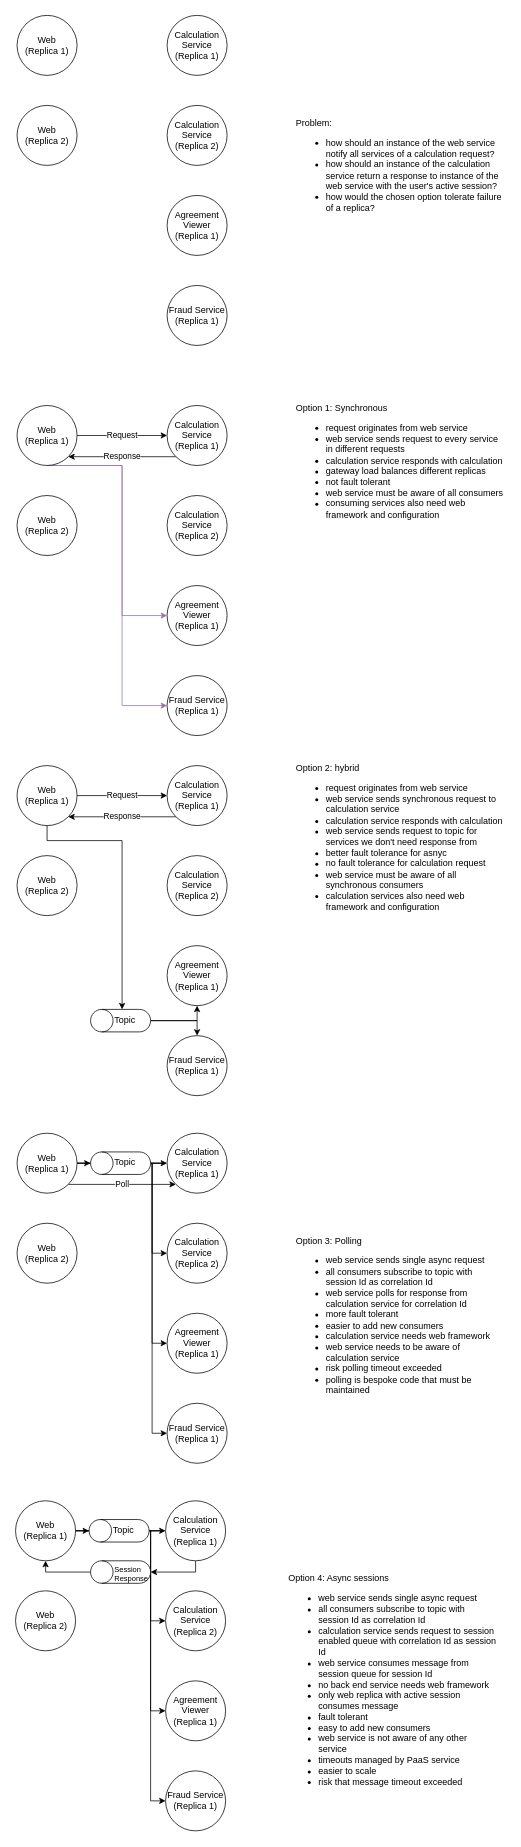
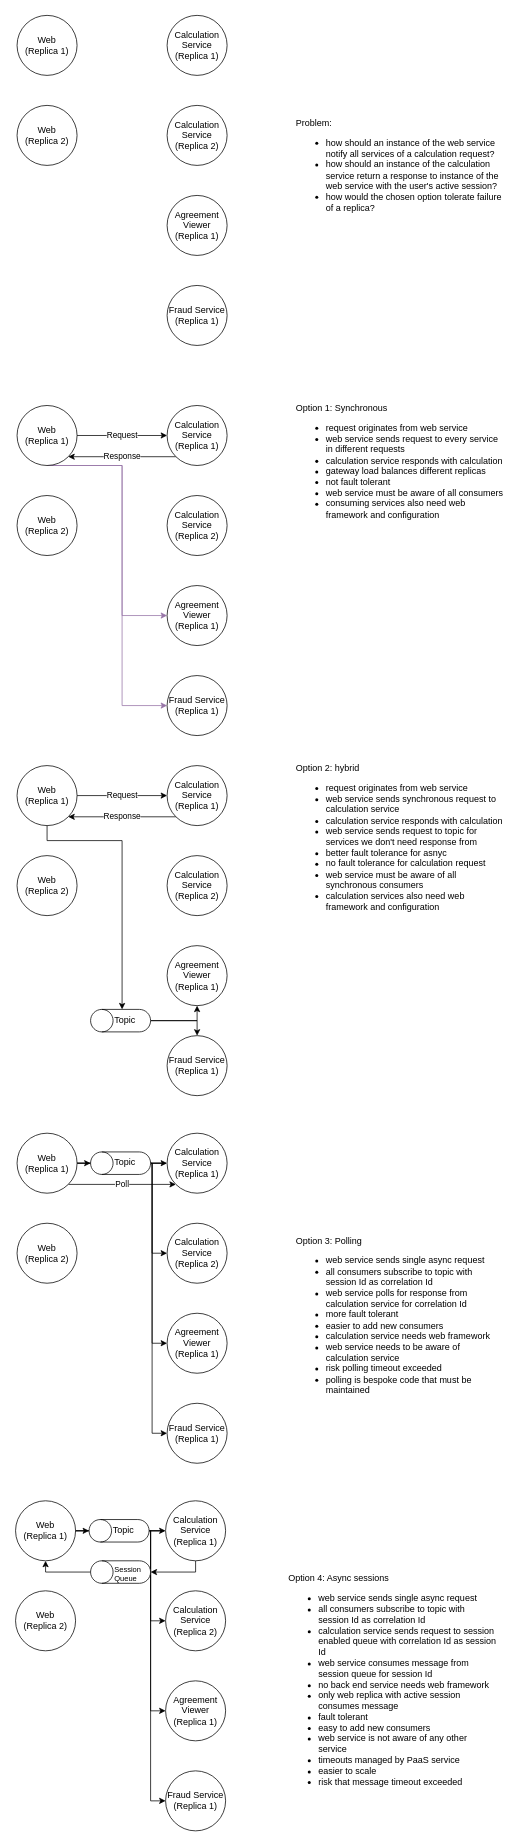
- <mxCell id="62" value="Session&lt;br style=&quot;font-size: 10px;&quot;&gt;Response" style="shape=cylinder3;whiteSpace=wrap;html=1;boundedLbl=1;backgroundOutline=1;size=15;align=left;verticalAlign=top;direction=north;fontSize=10;" vertex="1" parent="1"><mxGeometry x="120" y="2080" width="80" height="30" as="geometry" /></mxCell>
+ <mxCell id="62" value="Session&lt;br style=&quot;font-size: 10px;&quot;&gt;Queue" style="shape=cylinder3;whiteSpace=wrap;html=1;boundedLbl=1;backgroundOutline=1;size=15;align=left;verticalAlign=top;direction=north;fontSize=10;" vertex="1" parent="1"><mxGeometry x="120" y="2080" width="80" height="30" as="geometry" /></mxCell>
